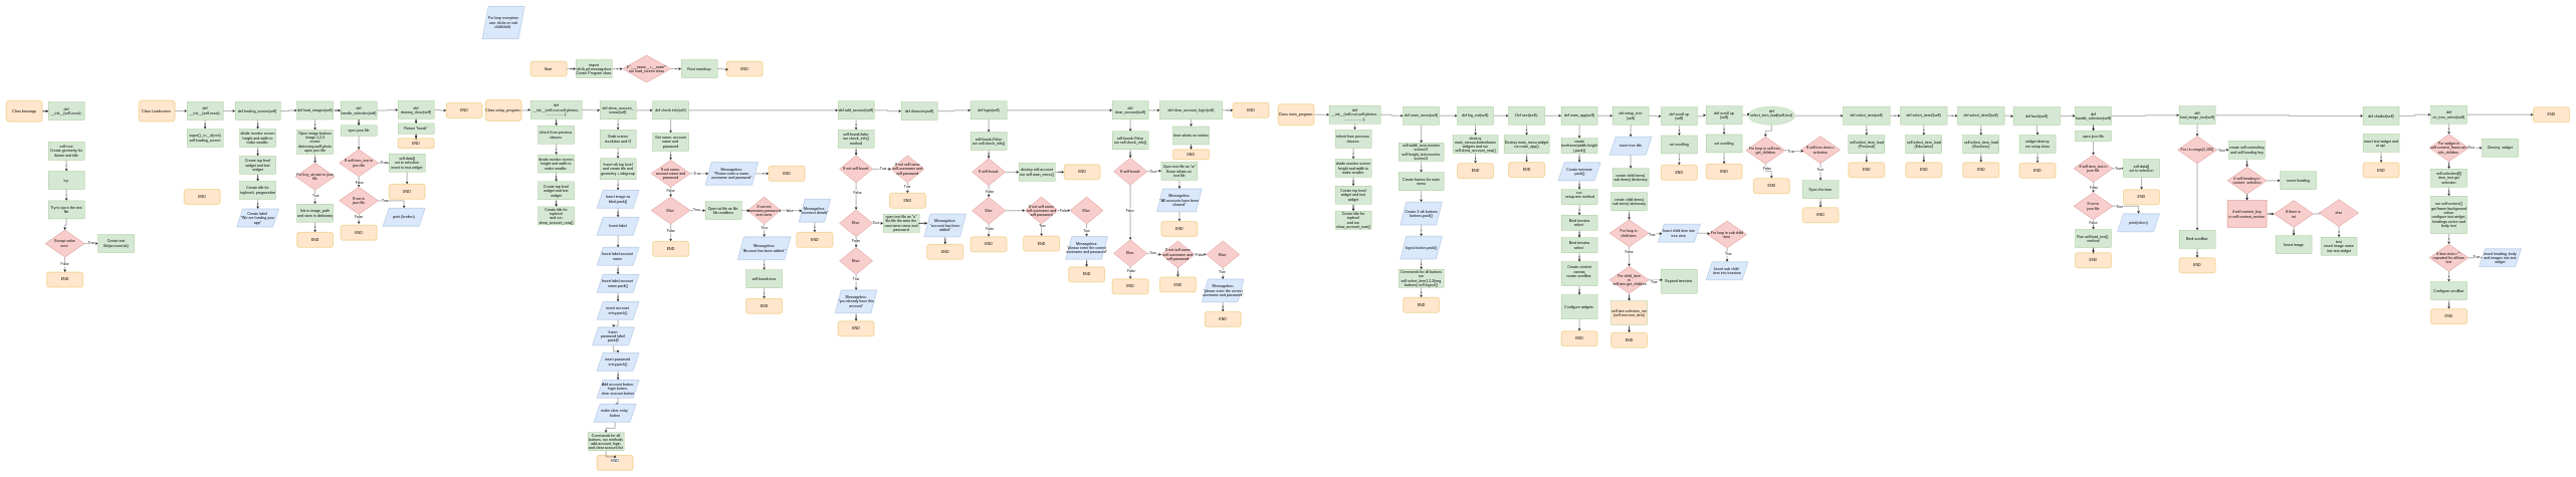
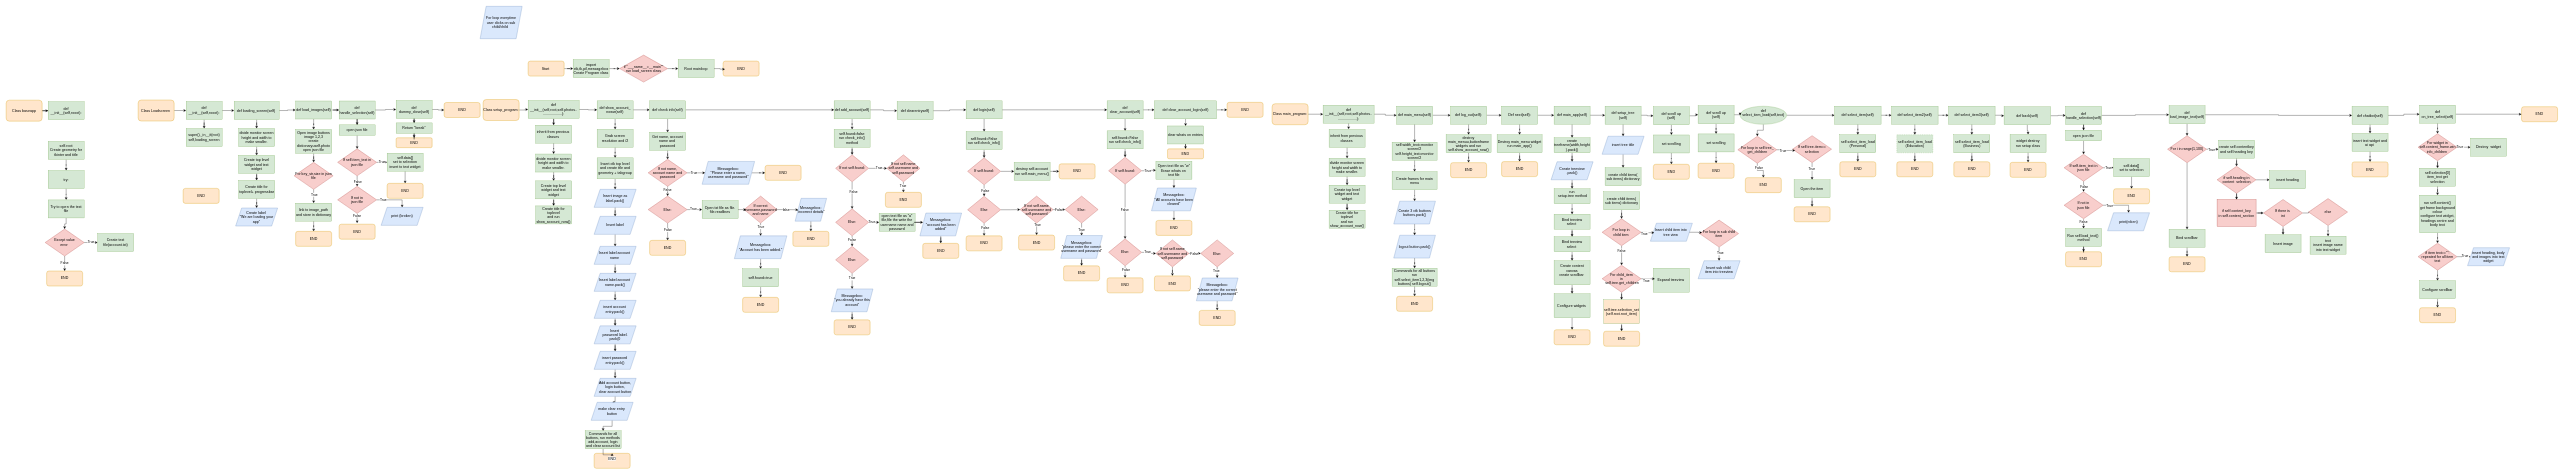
+ <mxCell id="429" value="" style="edgeStyle=orthogonalEdgeStyle;rounded=0;orthogonalLoop=1;jettySize=auto;html=1;" parent="1" source="431" target="433" edge="1"><mxGeometry relative="1" as="geometry" /></mxCell>
- <mxCell id="284" value="self.select_item_load&lt;div&gt;(Education)&lt;/div&gt;" style="rounded=0;whiteSpace=wrap;html=1;fillColor=#d5e8d4;strokeColor=#82b366;" parent="1" vertex="1"><mxGeometry x="6322.5" y="448" width="120" height="60" as="geometry" /></mxCell>
+ <mxCell id="284" value="self.select_item_load&lt;div&gt;(Education)&lt;/div&gt;" style="rounded=0;whiteSpace=wrap;html=1;fillColor=#d5e8d4;strokeColor=#82b366;dashed=1;" parent="1" vertex="1"><mxGeometry x="6322.5" y="448" width="120" height="60" as="geometry" /></mxCell>
- <mxCell id="97" value="Insert&amp;nbsp;&lt;div&gt;password label.&lt;/div&gt;&lt;div&gt;pack(0&lt;/div&gt;" style="shape=parallelogram;perimeter=parallelogramPerimeter;whiteSpace=wrap;html=1;fixedSize=1;fillColor=#dae8fc;strokeColor=#6c8ebf;" parent="1" vertex="1"><mxGeometry x="1965" y="1085" width="140" height="60" as="geometry" /></mxCell>
+ <mxCell id="97" value="Insert&amp;nbsp;&lt;div&gt;password label.&lt;/div&gt;&lt;div&gt;pack(0&lt;/div&gt;" style="shape=parallelogram;perimeter=parallelogramPerimeter;whiteSpace=wrap;html=1;fixedSize=1;fillColor=#dae8fc;strokeColor=#6c8ebf;" parent="1" vertex="1"><mxGeometry x="1980" y="1085" width="140" height="60" as="geometry" /></mxCell>
